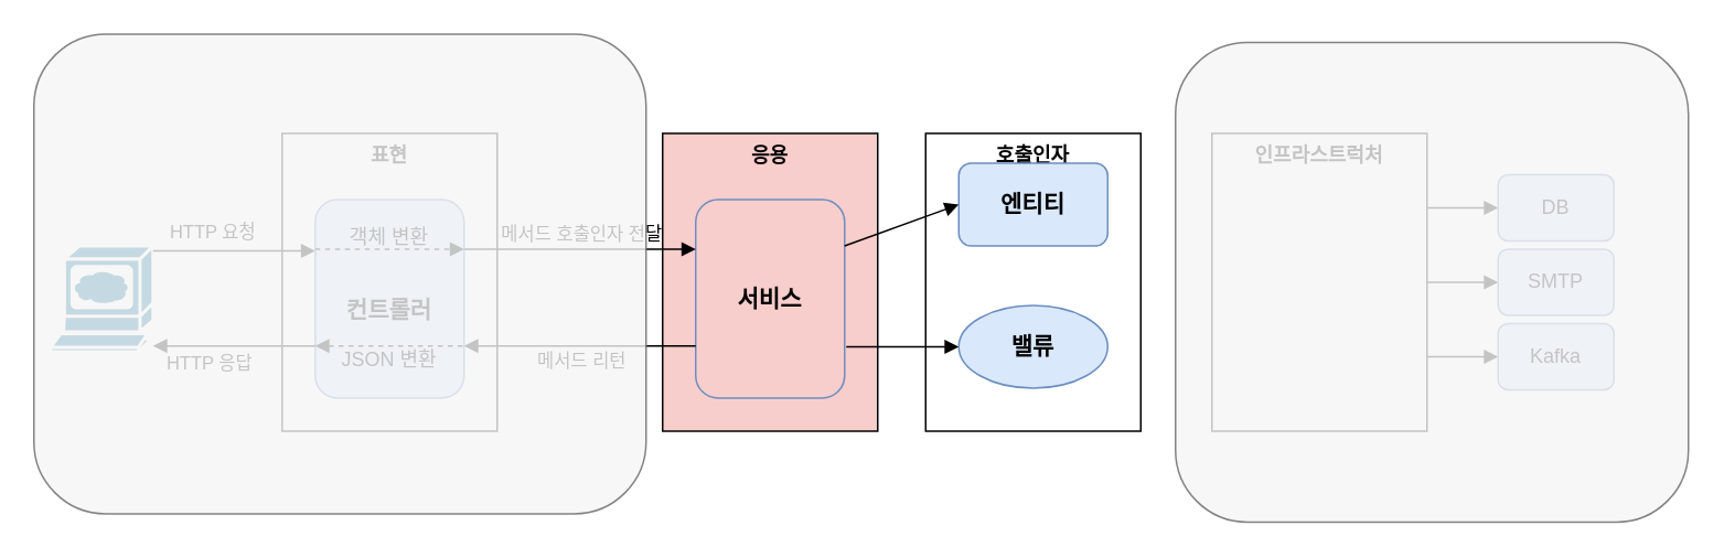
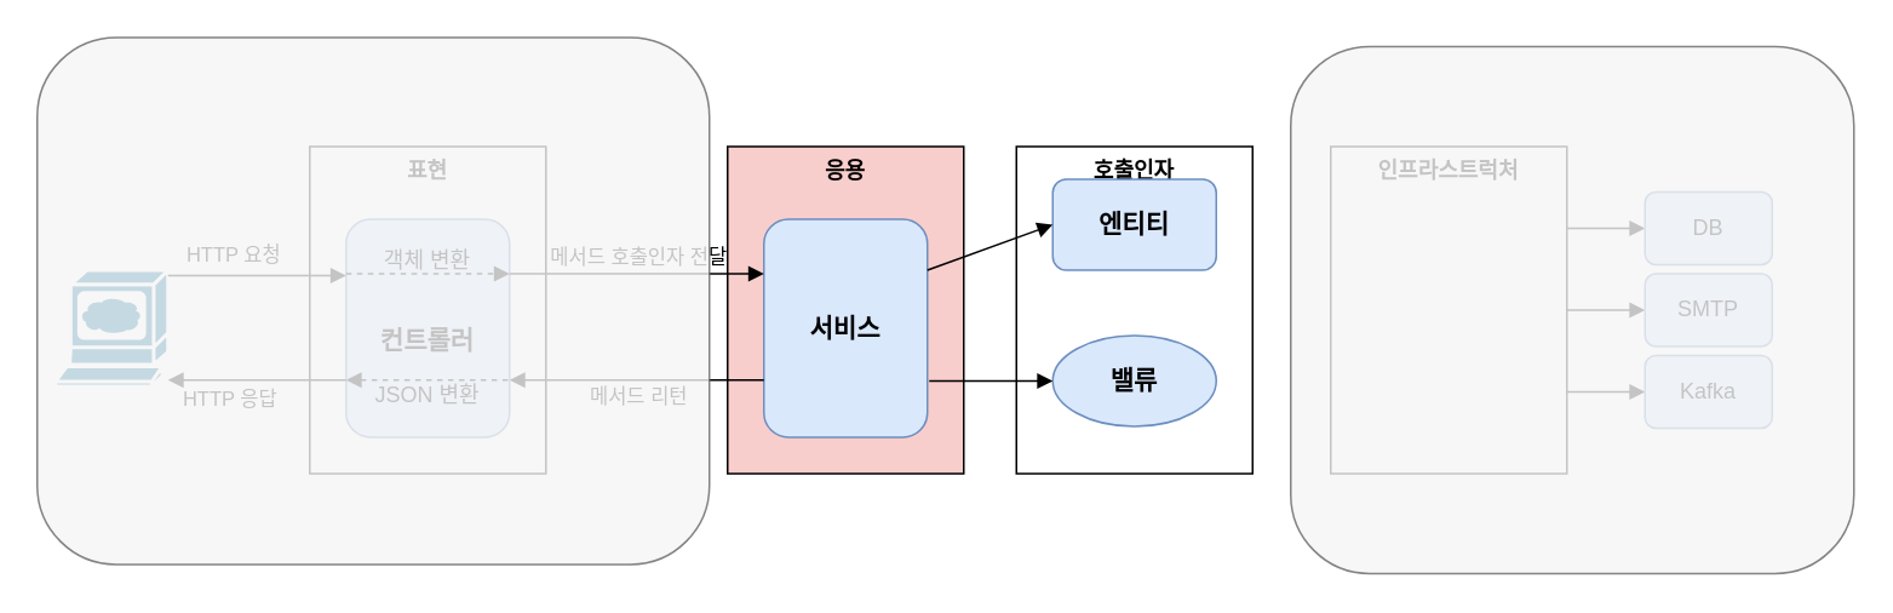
- <mxCell id="6" value="서비스" style="rounded=1;whiteSpace=wrap;html=1;fontStyle=1;fontSize=14;fillColor=#f8cecc;strokeColor=#6c8ebf;" vertex="1" parent="1"><mxGeometry x="420" y="120" width="90" height="120" as="geometry" /></mxCell>
+ <mxCell id="6" value="서비스" style="rounded=1;whiteSpace=wrap;html=1;fontStyle=1;fontSize=14;fillColor=#dae8fc;strokeColor=#6c8ebf;" vertex="1" parent="1"><mxGeometry x="420" y="120" width="90" height="120" as="geometry" /></mxCell>
